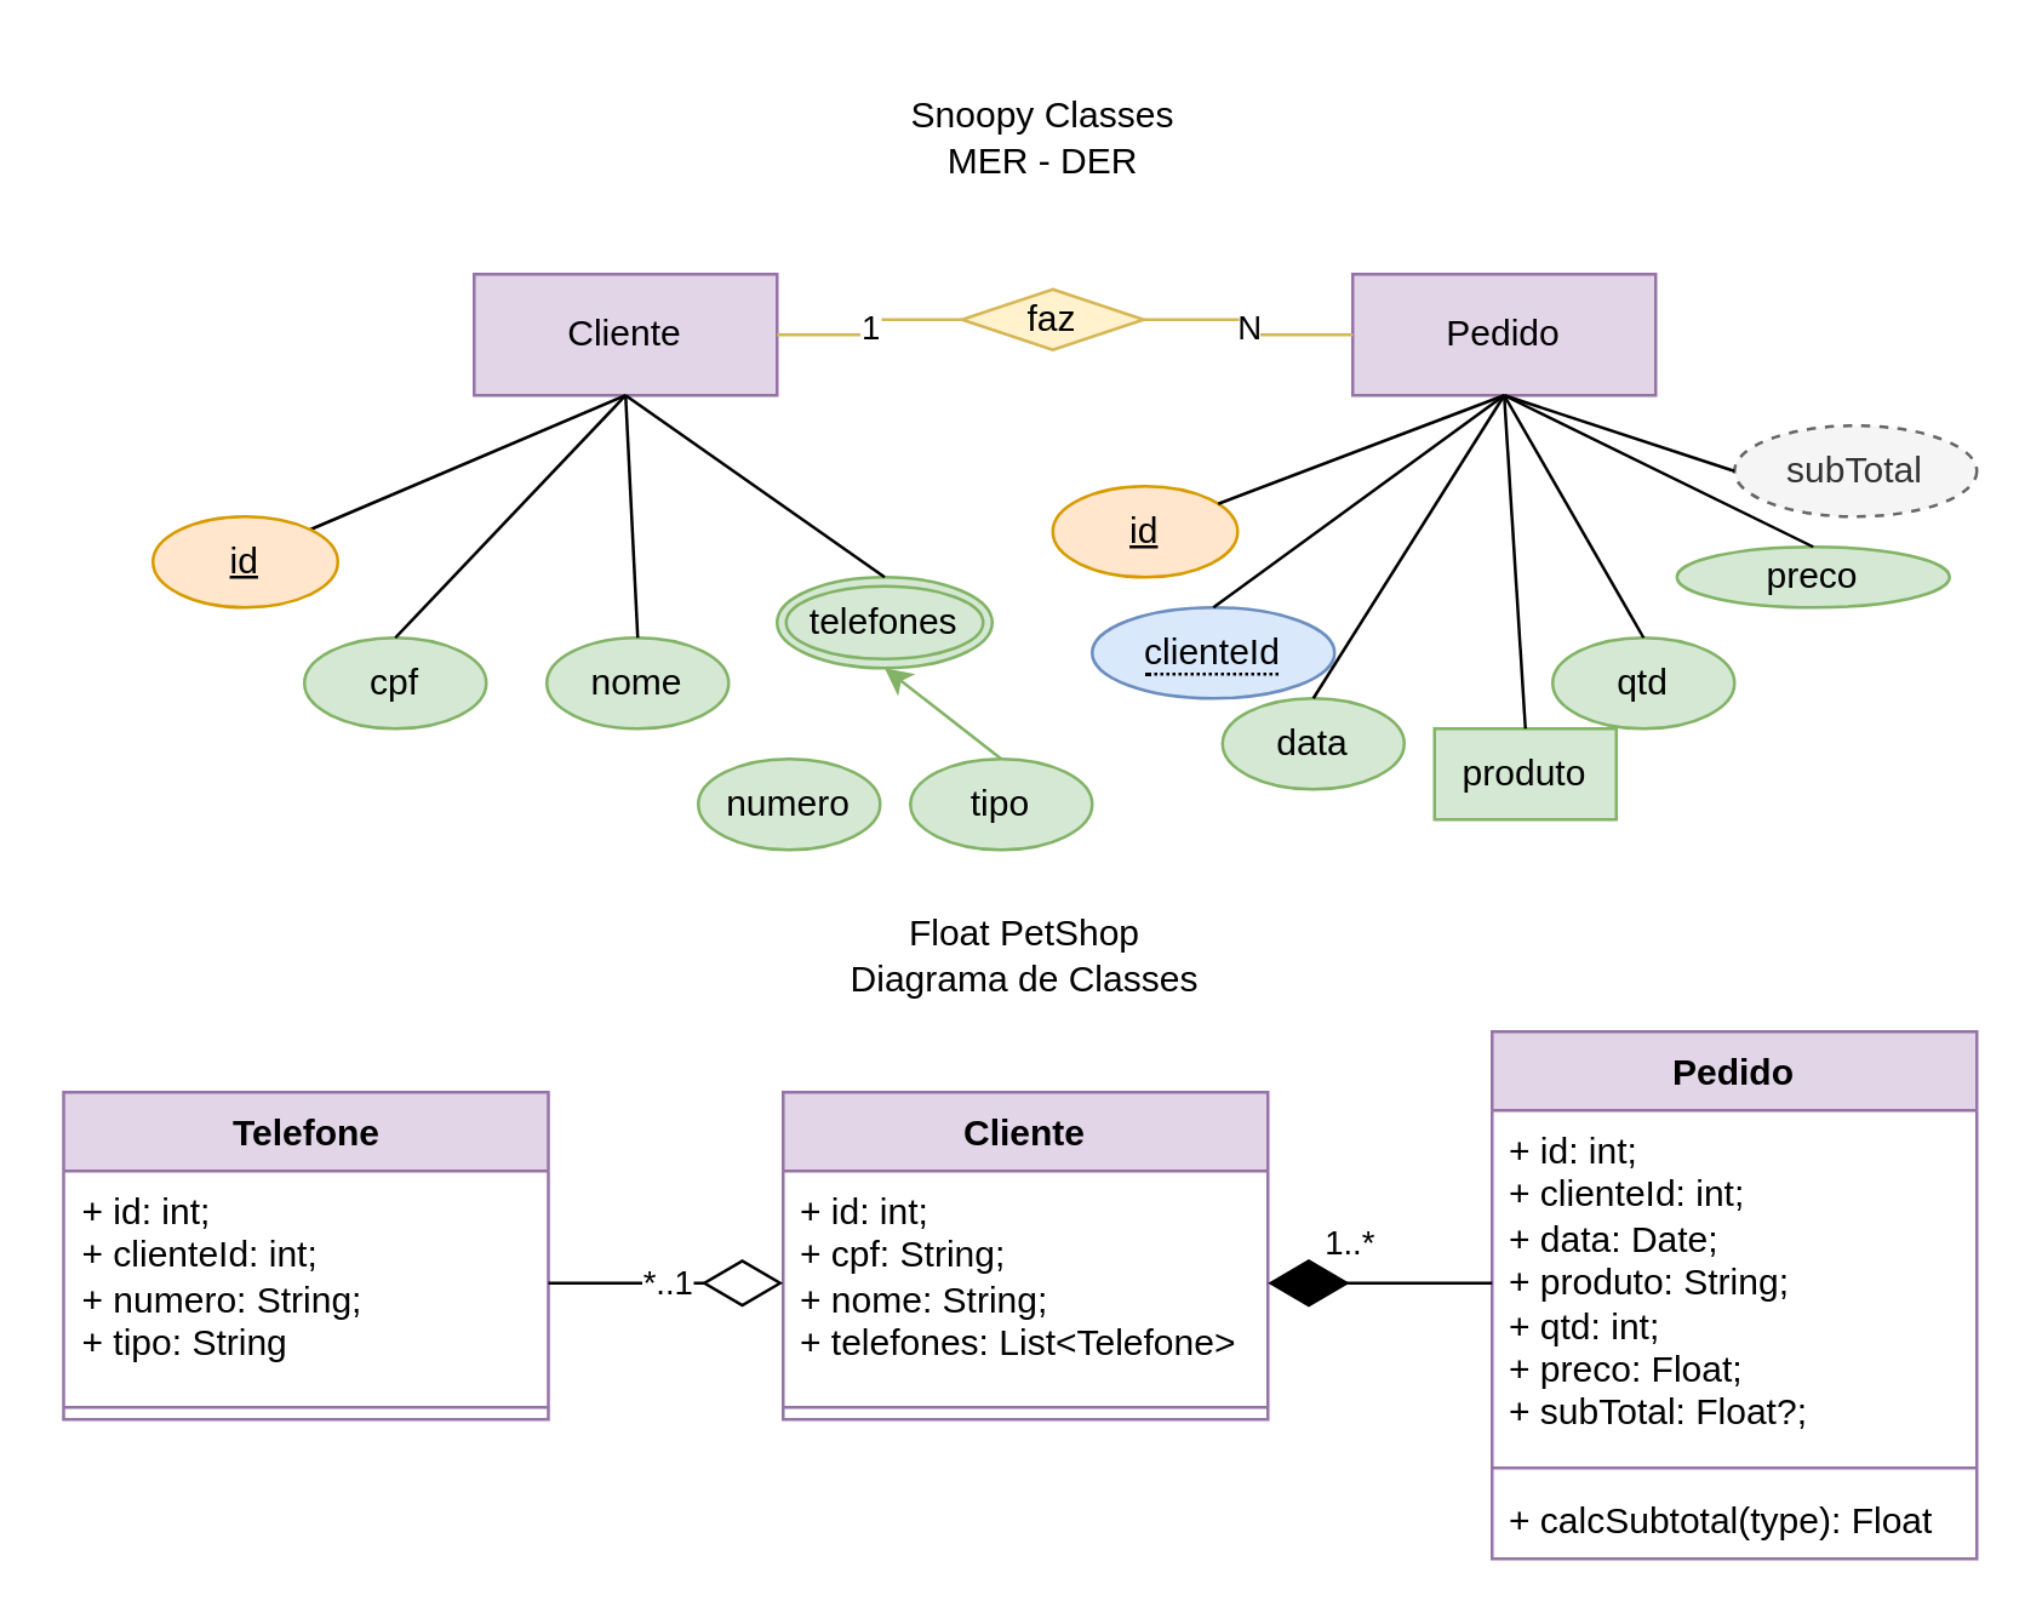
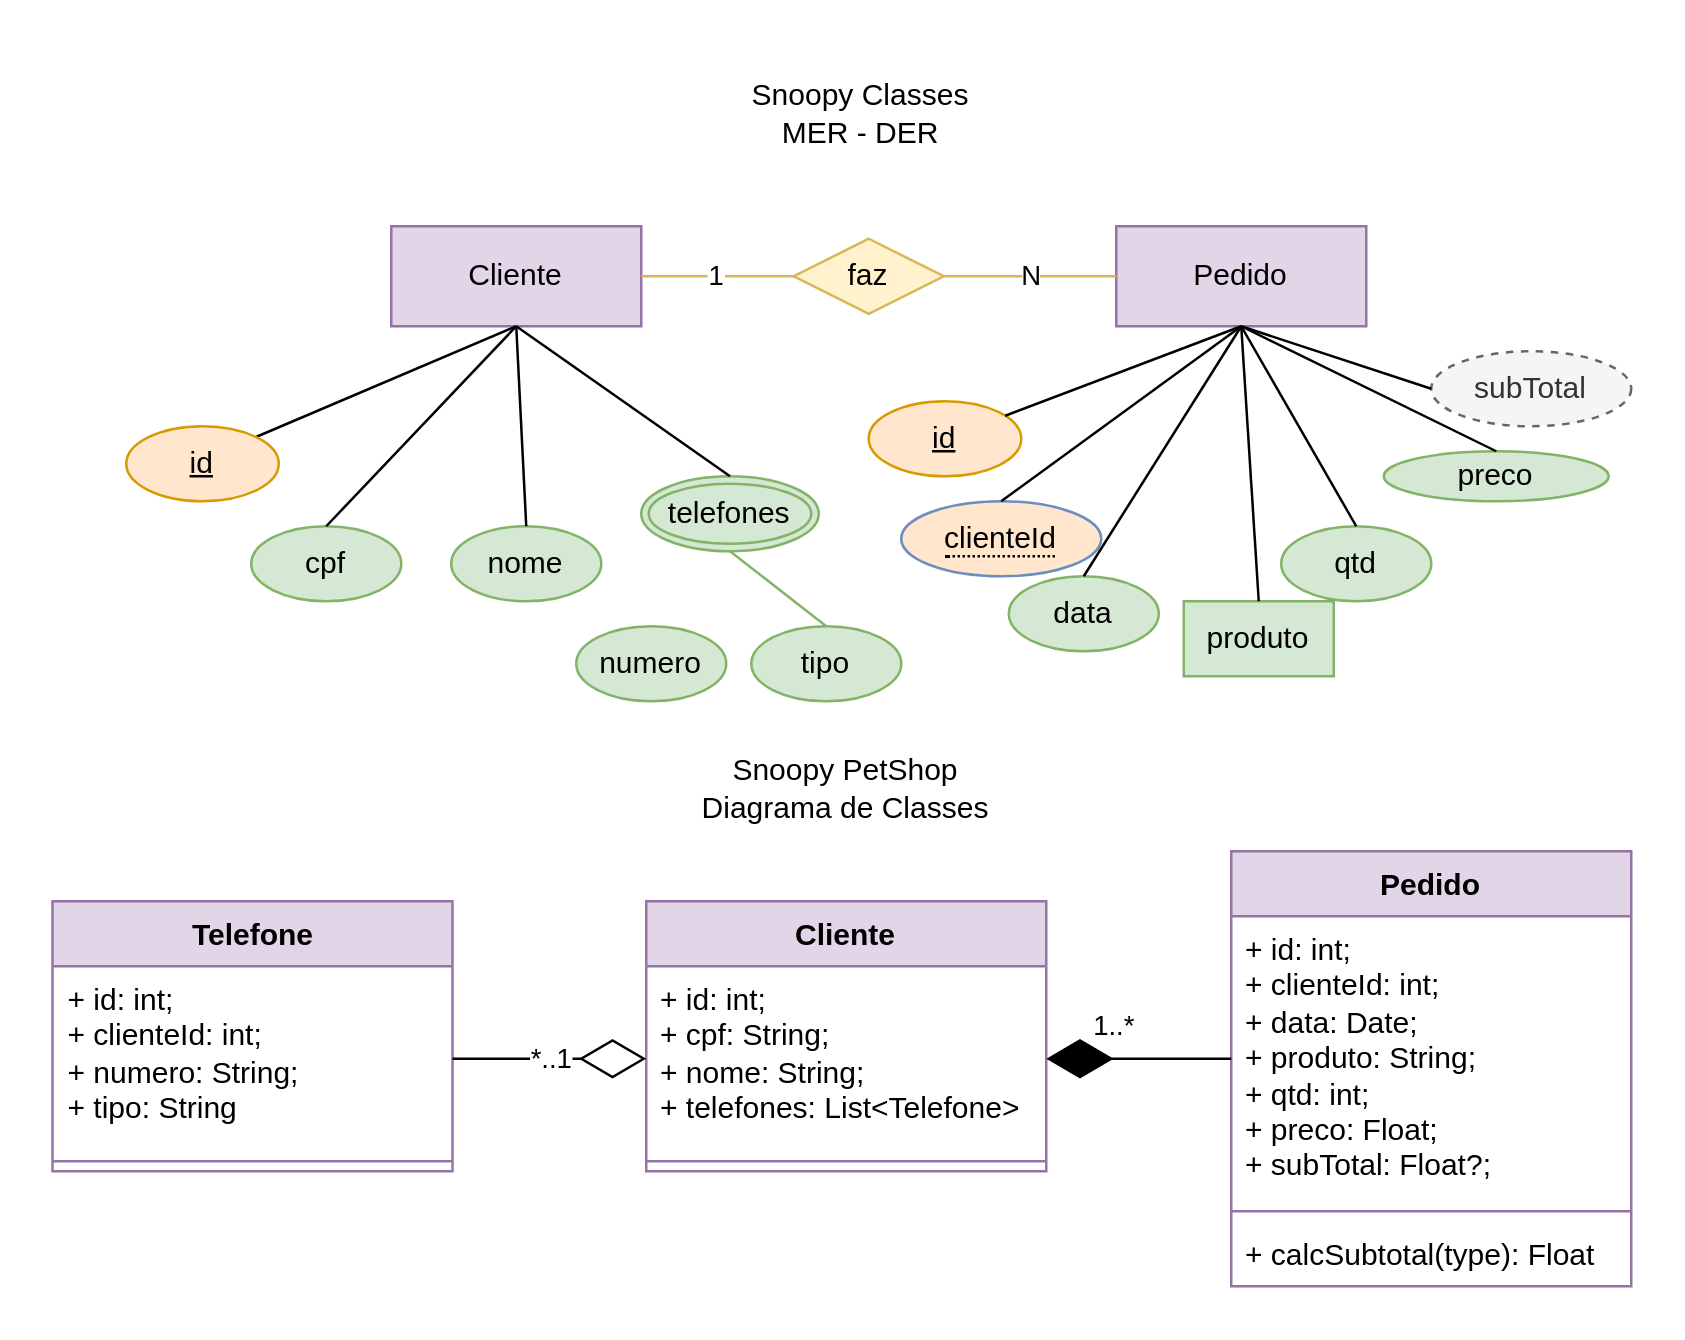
- <mxCell id="15" value="faz" style="shape=rhombus;perimeter=rhombusPerimeter;whiteSpace=wrap;html=1;align=center;fillColor=#fff2cc;strokeColor=#d6b656;" parent="1" vertex="1"><mxGeometry x="317" y="95" width="60" height="20" as="geometry" /></mxCell>
+ <mxCell id="15" value="faz" style="shape=rhombus;perimeter=rhombusPerimeter;whiteSpace=wrap;html=1;align=center;fillColor=#fff2cc;strokeColor=#d6b656;" parent="1" vertex="1"><mxGeometry x="317" y="95" width="60" height="30" as="geometry" /></mxCell>
- <mxCell id="27" value="&lt;span style=&quot;border-bottom: 1px dotted&quot;&gt;clienteId&lt;/span&gt;" style="ellipse;whiteSpace=wrap;html=1;align=center;fillColor=#dae8fc;strokeColor=#6c8ebf;" parent="1" vertex="1"><mxGeometry x="360" y="200" width="80" height="30" as="geometry" /></mxCell>
+ <mxCell id="27" value="&lt;span style=&quot;border-bottom: 1px dotted&quot;&gt;clienteId&lt;/span&gt;" style="ellipse;whiteSpace=wrap;html=1;align=center;fillColor=#ffe6cc;strokeColor=#6c8ebf;" parent="1" vertex="1"><mxGeometry x="360" y="200" width="80" height="30" as="geometry" /></mxCell>
- <mxCell id="44" style="rounded=0;orthogonalLoop=1;jettySize=auto;html=1;exitX=0.5;exitY=0;exitDx=0;exitDy=0;entryX=0.5;entryY=1;entryDx=0;entryDy=0;endArrow=classic;startFill=0;fillColor=#d5e8d4;strokeColor=#82b366;" parent="1" source="43" target="20" edge="1"><mxGeometry relative="1" as="geometry" /></mxCell>
+ <mxCell id="44" style="rounded=0;orthogonalLoop=1;jettySize=auto;html=1;exitX=0.5;exitY=0;exitDx=0;exitDy=0;entryX=0.5;entryY=1;entryDx=0;entryDy=0;endArrow=none;startFill=0;fillColor=#d5e8d4;strokeColor=#82b366;" parent="1" source="43" target="20" edge="1"><mxGeometry relative="1" as="geometry" /></mxCell>
- <mxCell id="3" value="Float PetShop&lt;div&gt;Diagrama de Classes&lt;/div&gt;" style="text;html=1;align=center;verticalAlign=middle;whiteSpace=wrap;rounded=0;" parent="1" vertex="1"><mxGeometry x="273" y="290" width="130" height="50" as="geometry" /></mxCell>
+ <mxCell id="3" value="Snoopy PetShop&lt;div&gt;Diagrama de Classes&lt;/div&gt;" style="text;html=1;align=center;verticalAlign=middle;whiteSpace=wrap;rounded=0;" parent="1" vertex="1"><mxGeometry x="273" y="290" width="130" height="50" as="geometry" /></mxCell>
